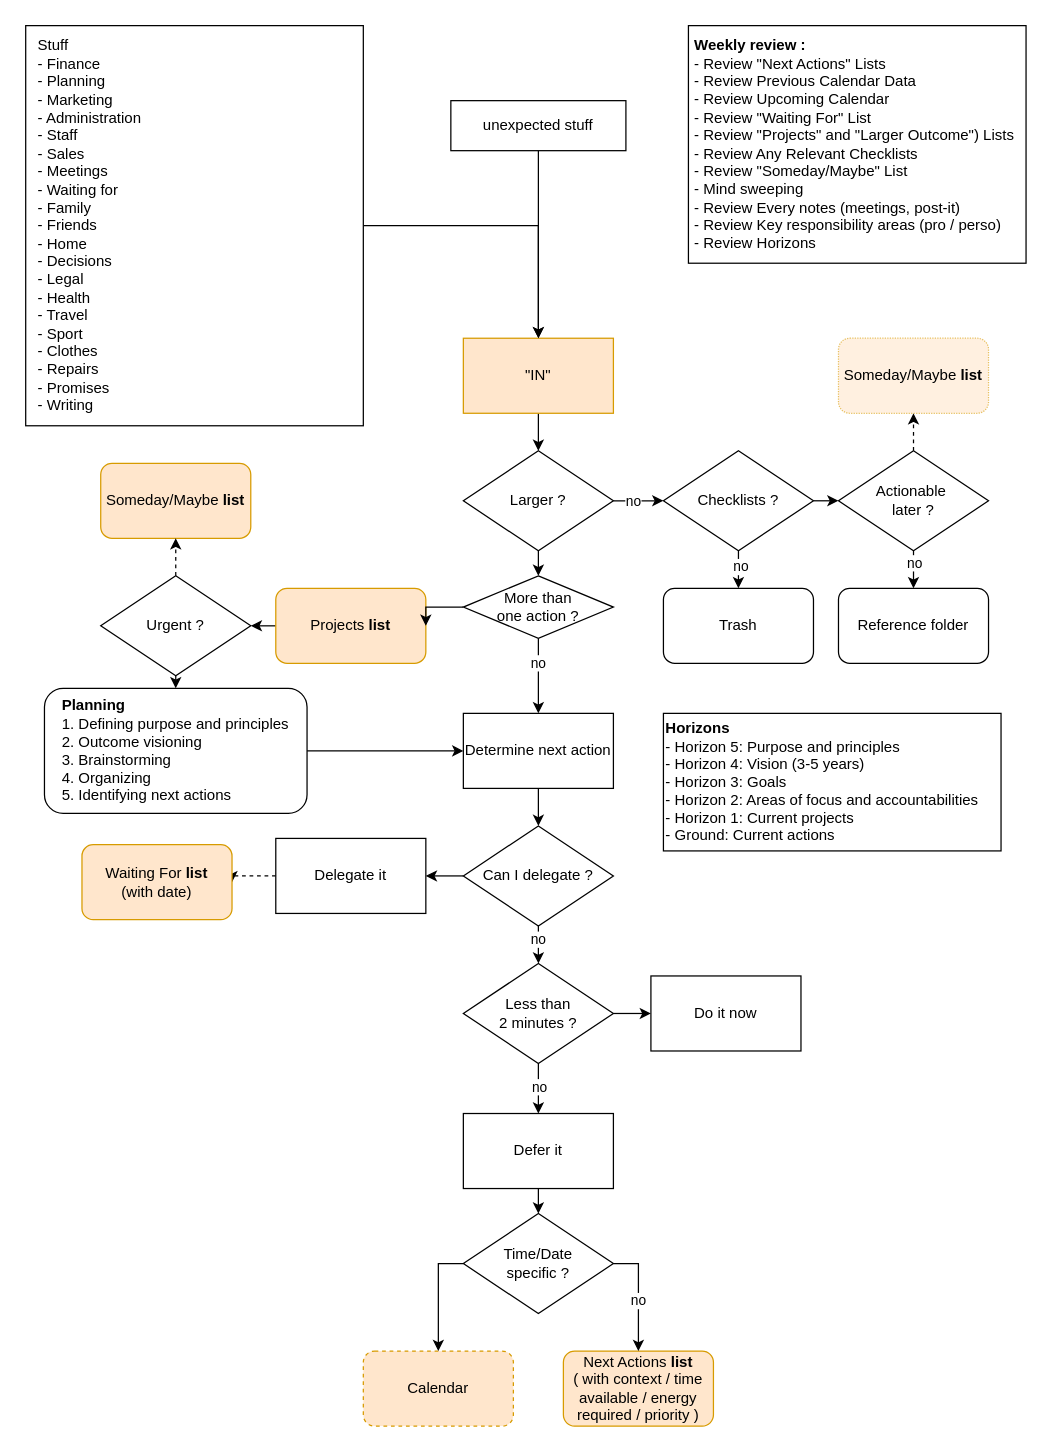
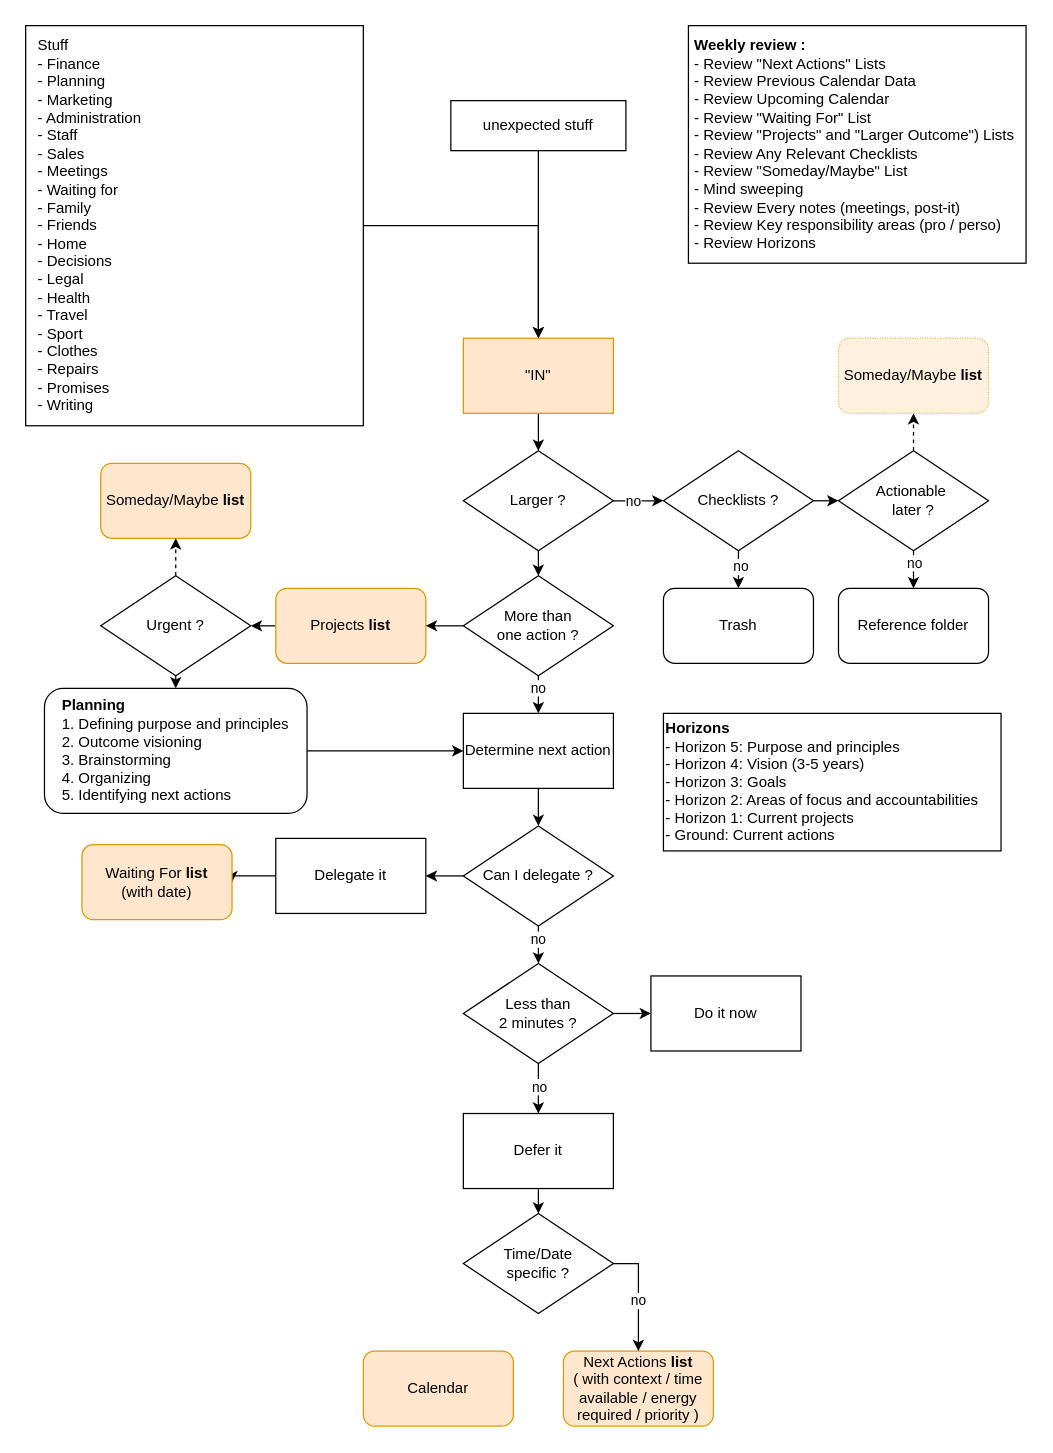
- <mxCell id="26" value="More than&lt;br&gt;one action ?" style="rhombus;whiteSpace=wrap;html=1;" parent="1" vertex="1"><mxGeometry x="370" y="460" width="120" height="50" as="geometry" /></mxCell>
+ <mxCell id="26" value="More than&lt;br&gt;one action ?" style="rhombus;whiteSpace=wrap;html=1;" parent="1" vertex="1"><mxGeometry x="370" y="460" width="120" height="80" as="geometry" /></mxCell>
- <mxCell id="8" style="edgeStyle=orthogonalEdgeStyle;rounded=0;orthogonalLoop=1;jettySize=auto;html=1;exitX=0;exitY=0.5;exitDx=0;exitDy=0;entryX=1;entryY=0.5;entryDx=0;entryDy=0;startArrow=none;startFill=0;dashed=1;" parent="1" source="9" target="17" edge="1"><mxGeometry relative="1" as="geometry" /></mxCell>
+ <mxCell id="8" style="edgeStyle=orthogonalEdgeStyle;rounded=0;orthogonalLoop=1;jettySize=auto;html=1;exitX=0;exitY=0.5;exitDx=0;exitDy=0;entryX=1;entryY=0.5;entryDx=0;entryDy=0;startArrow=none;startFill=0;" parent="1" source="9" target="17" edge="1"><mxGeometry relative="1" as="geometry" /></mxCell>
- <mxCell id="33" style="edgeStyle=orthogonalEdgeStyle;rounded=0;orthogonalLoop=1;jettySize=auto;html=1;exitX=0;exitY=0.5;exitDx=0;exitDy=0;entryX=0.5;entryY=0;entryDx=0;entryDy=0;startArrow=none;startFill=0;" parent="1" source="34" target="16" edge="1"><mxGeometry relative="1" as="geometry" /></mxCell>
- <mxCell id="16" value="Calendar" style="rounded=1;whiteSpace=wrap;html=1;fillColor=#ffe6cc;strokeColor=#d79b00;dashed=1;" parent="1" vertex="1"><mxGeometry x="290" y="1080" width="120" height="60" as="geometry" /></mxCell>
+ <mxCell id="16" value="Calendar" style="rounded=1;whiteSpace=wrap;html=1;fillColor=#ffe6cc;strokeColor=#d79b00;" parent="1" vertex="1"><mxGeometry x="290" y="1080" width="120" height="60" as="geometry" /></mxCell>
